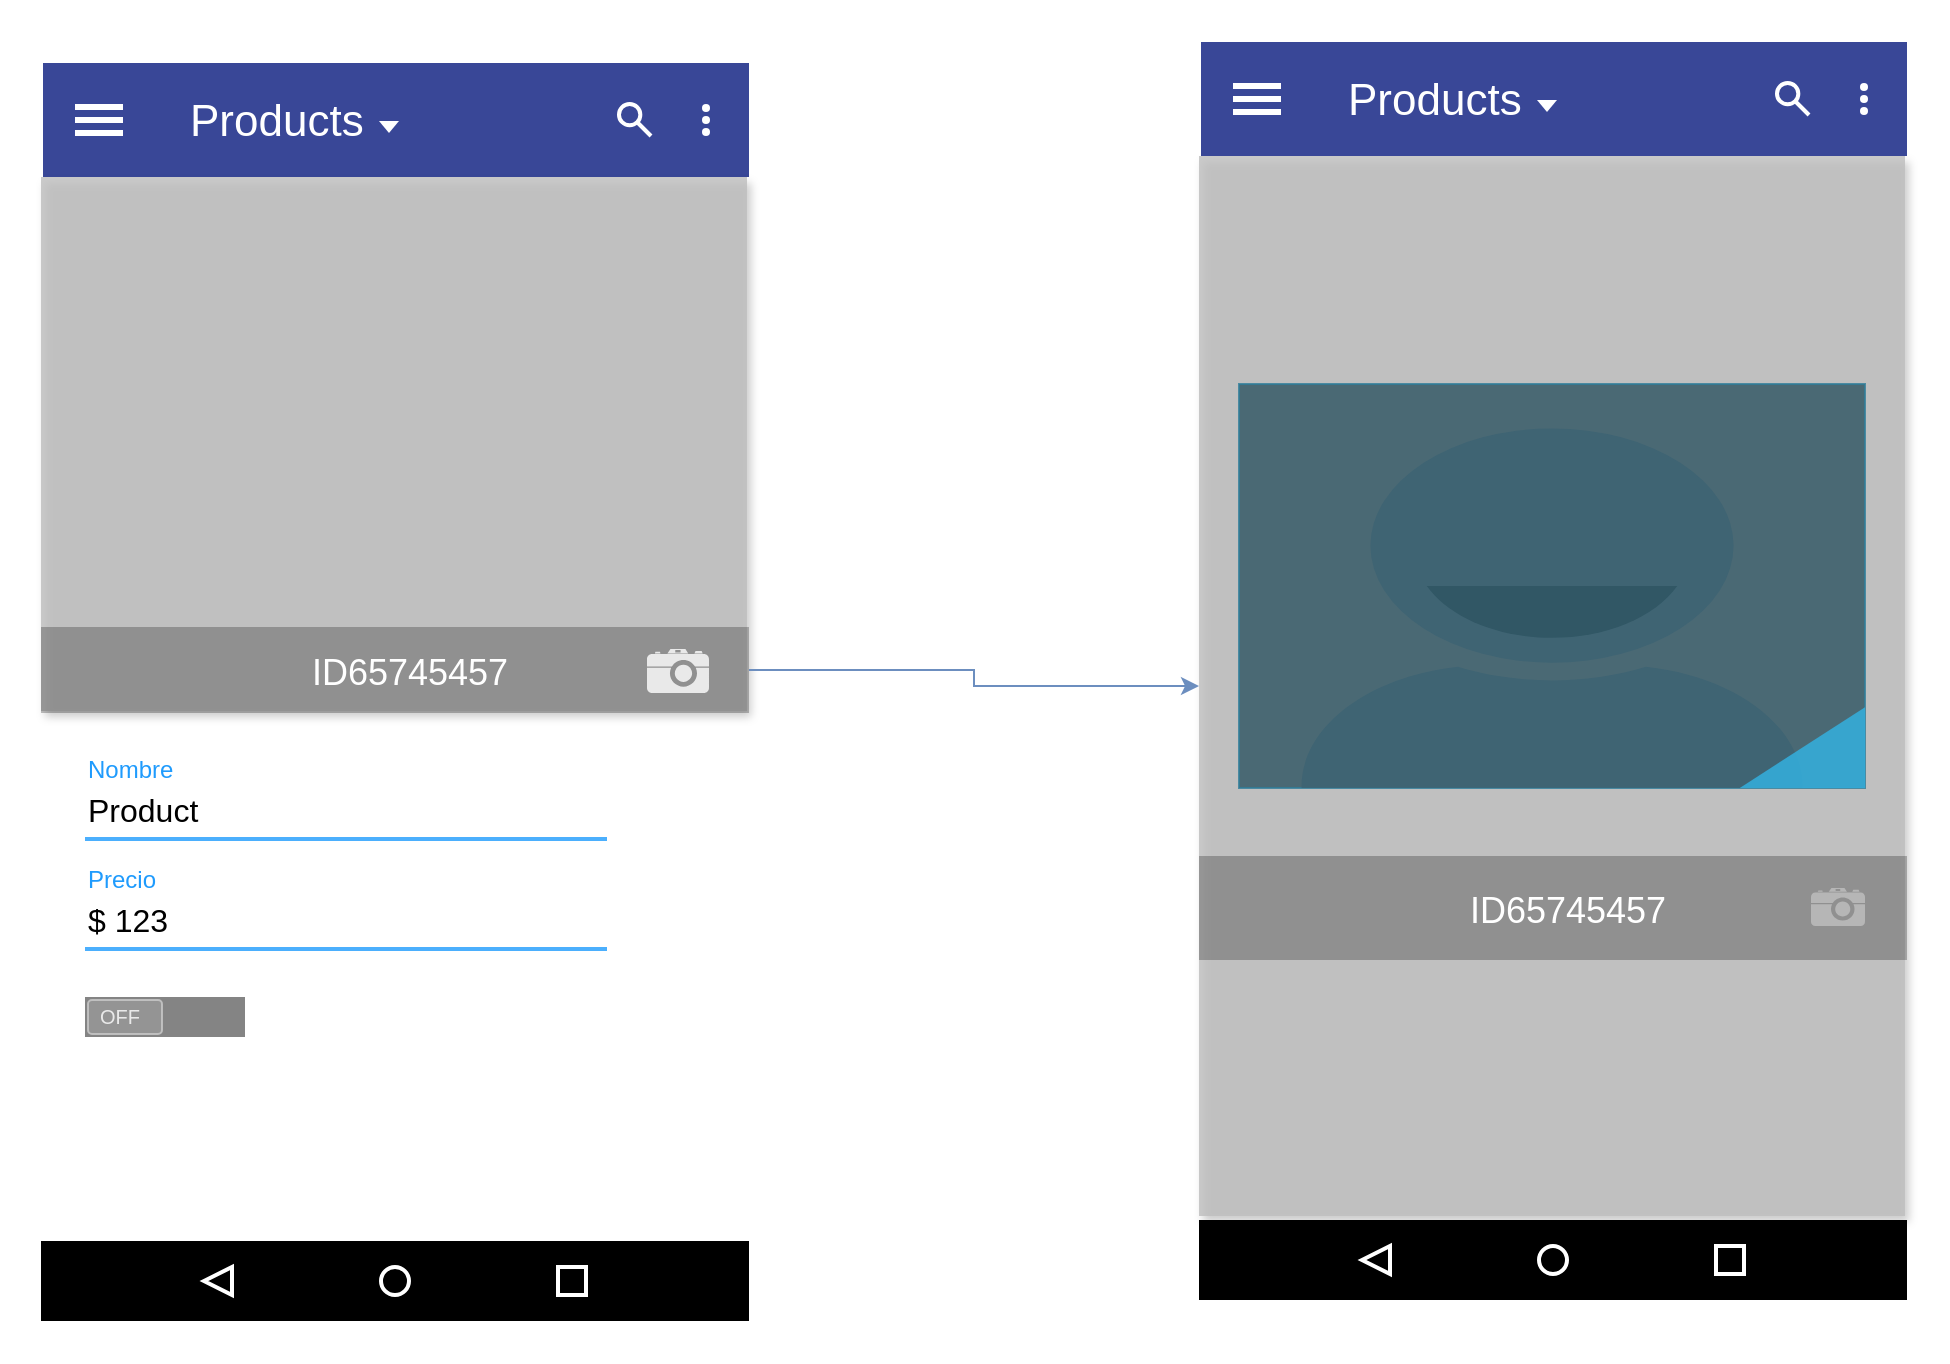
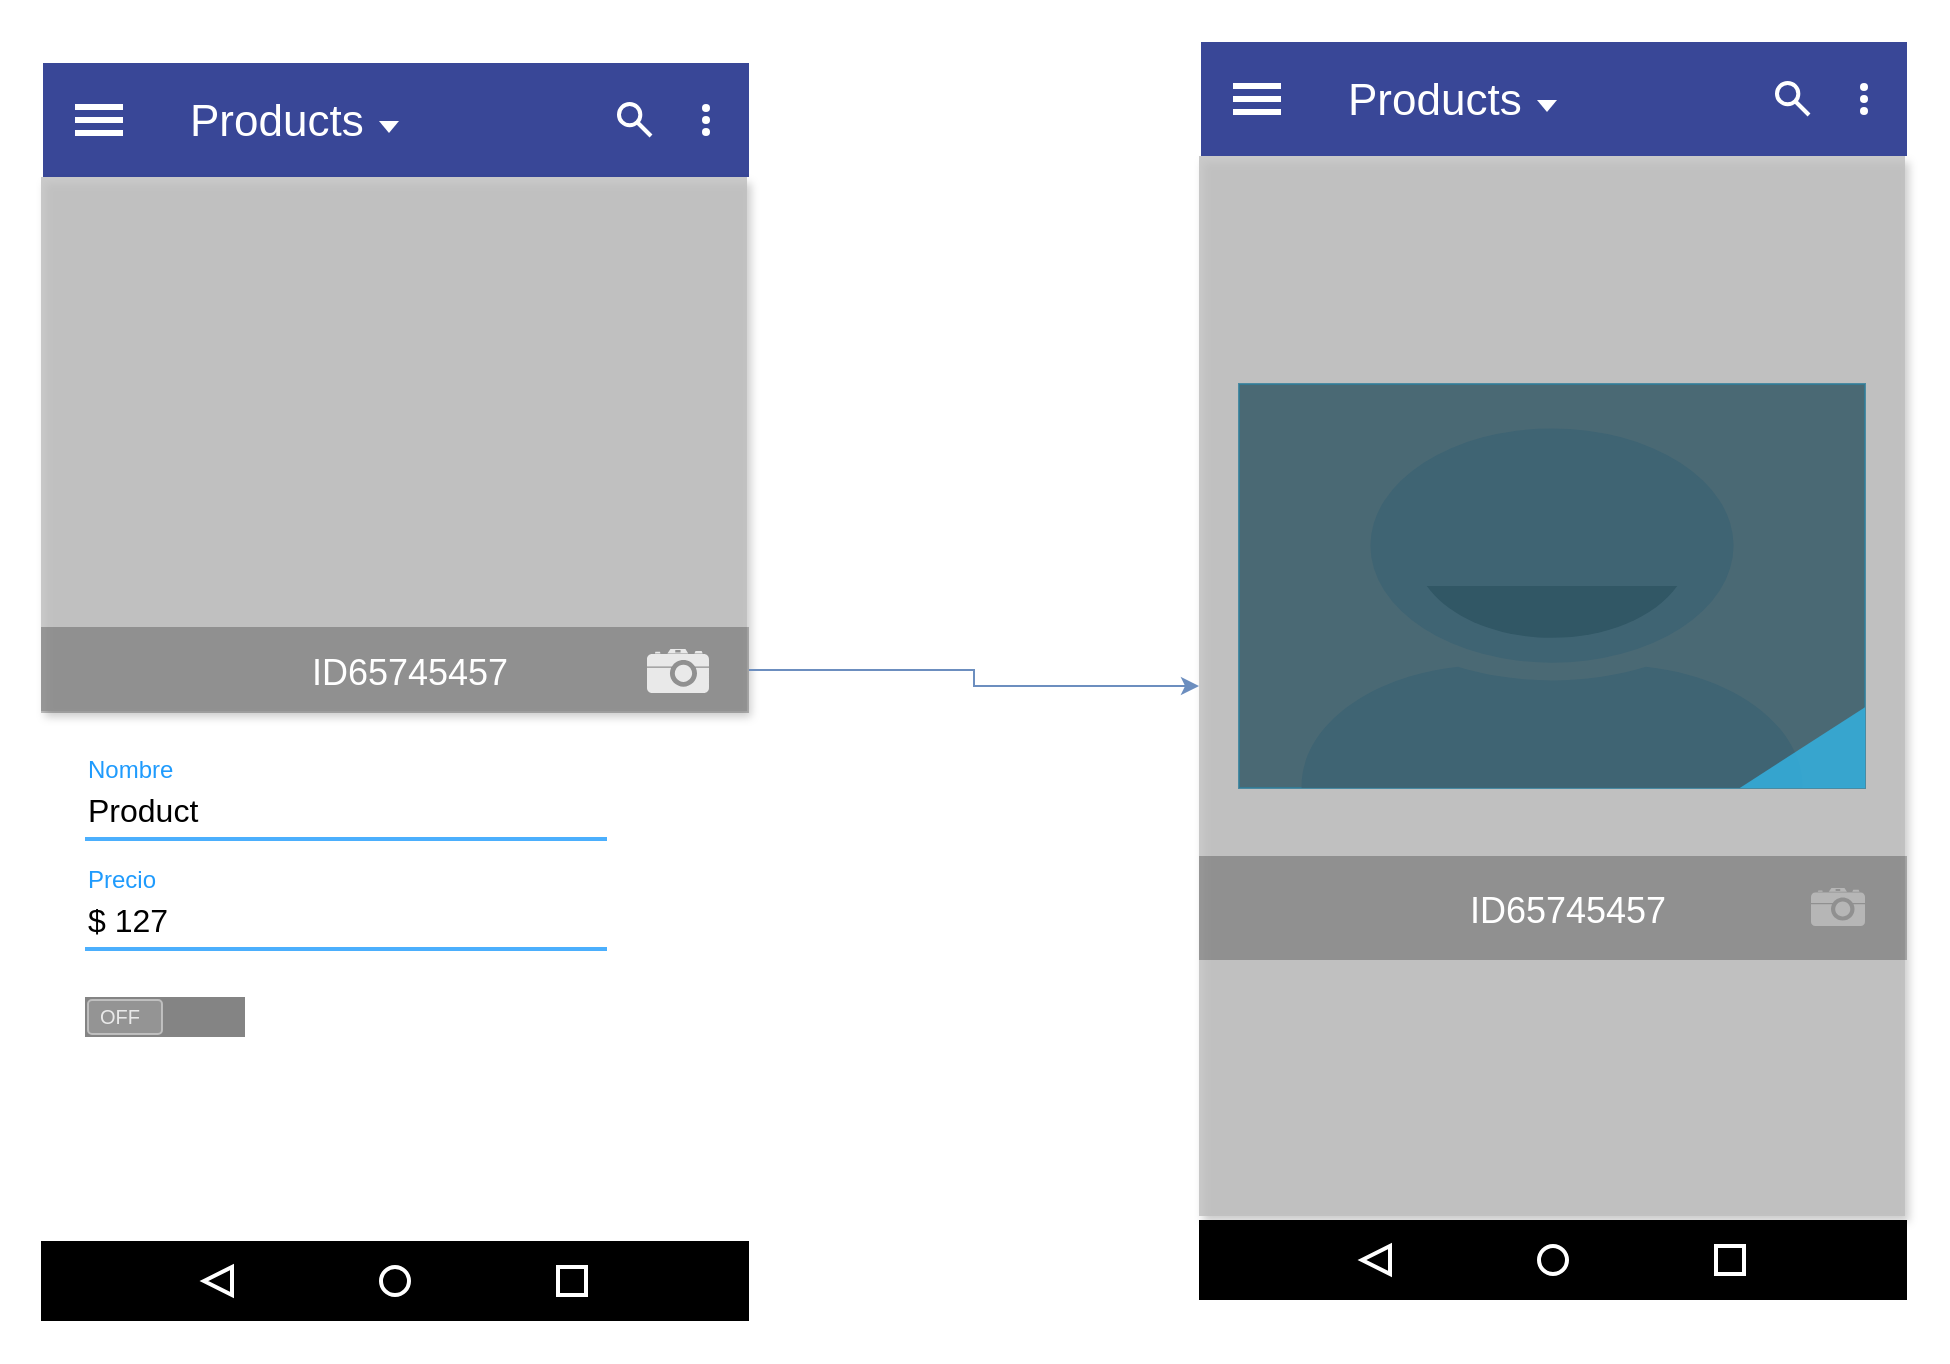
- <mxCell id="19" value="$ 123" style="text;fontColor=#000000;fontSize=16;verticalAlign=middle;strokeColor=none;fillColor=none;shadow=0;opacity=80;align=left;" vertex="1" parent="2"><mxGeometry x="22" y="413" width="261" height="30" as="geometry" /></mxCell>
+ <mxCell id="19" value="$ 127" style="text;fontColor=#000000;fontSize=16;verticalAlign=middle;strokeColor=none;fillColor=none;shadow=0;opacity=80;align=left;" vertex="1" parent="2"><mxGeometry x="22" y="413" width="261" height="30" as="geometry" /></mxCell>
